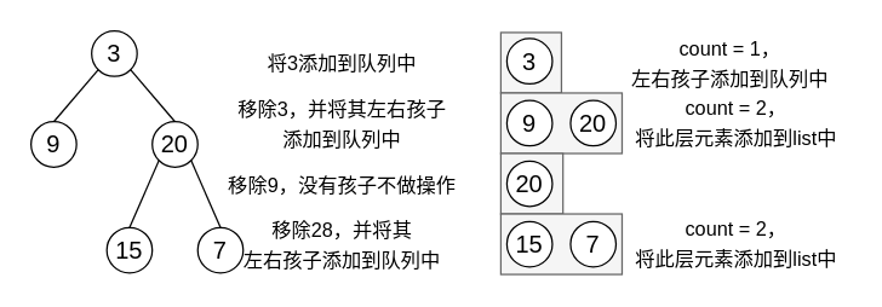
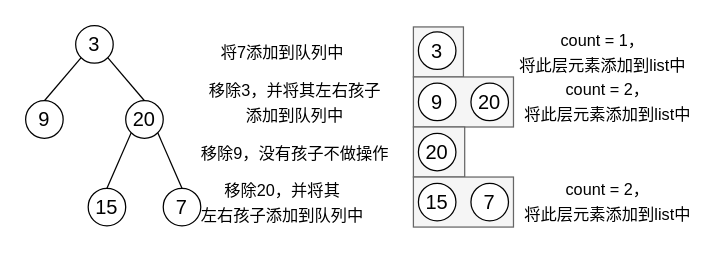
- <mxCell id="13" value="&lt;font style=&quot;font-size: 13px&quot;&gt;将3添加到队列中&lt;/font&gt;" style="text;html=1;align=center;verticalAlign=middle;resizable=0;points=[];autosize=1;fontSize=16;" vertex="1" parent="1"><mxGeometry x="170" y="30" width="110" height="20" as="geometry" /></mxCell>
+ <mxCell id="13" value="&lt;font style=&quot;font-size: 13px&quot;&gt;将7添加到队列中&lt;/font&gt;" style="text;html=1;align=center;verticalAlign=middle;resizable=0;points=[];autosize=1;fontSize=16;" vertex="1" parent="1"><mxGeometry x="170" y="30" width="110" height="20" as="geometry" /></mxCell>
- <mxCell id="18" value="&lt;span style=&quot;font-size: 13px&quot;&gt;count = 1，&lt;br&gt;左右孩子添加到队列中&lt;/span&gt;" style="text;html=1;align=center;verticalAlign=middle;resizable=0;points=[];autosize=1;fontSize=16;" vertex="1" parent="1"><mxGeometry x="406" y="21" width="150" height="40" as="geometry" /></mxCell>
+ <mxCell id="18" value="&lt;span style=&quot;font-size: 13px&quot;&gt;count = 1，&lt;br&gt;将此层元素添加到list中&lt;/span&gt;" style="text;html=1;align=center;verticalAlign=middle;resizable=0;points=[];autosize=1;fontSize=16;" vertex="1" parent="1"><mxGeometry x="406" y="21" width="150" height="40" as="geometry" /></mxCell>
- <mxCell id="14" value="&lt;font style=&quot;font-size: 13px&quot;&gt;移除3，并将其左右孩子&lt;br&gt;添加到队列中&lt;/font&gt;" style="text;html=1;align=center;verticalAlign=middle;resizable=0;points=[];autosize=1;fontSize=16;" vertex="1" parent="1"><mxGeometry x="150" y="61" width="150" height="40" as="geometry" /></mxCell>
+ <mxCell id="14" value="&lt;font style=&quot;font-size: 13px&quot;&gt;移除3，并将其左右孩子&lt;br&gt;添加到队列中&lt;/font&gt;" style="text;html=1;align=center;verticalAlign=middle;resizable=0;points=[];autosize=1;fontSize=16;" vertex="1" parent="1"><mxGeometry x="160" y="61" width="150" height="40" as="geometry" /></mxCell>
- <mxCell id="20" value="&lt;font style=&quot;font-size: 13px&quot;&gt;移除9，没有孩子不做操作&lt;/font&gt;" style="text;html=1;align=center;verticalAlign=middle;resizable=0;points=[];autosize=1;fontSize=16;" vertex="1" parent="1"><mxGeometry x="140" y="111" width="170" height="20" as="geometry" /></mxCell>
+ <mxCell id="20" value="&lt;font style=&quot;font-size: 13px&quot;&gt;移除9，没有孩子不做操作&lt;/font&gt;" style="text;html=1;align=center;verticalAlign=middle;resizable=0;points=[];autosize=1;fontSize=16;" vertex="1" parent="1"><mxGeometry x="150" y="111" width="170" height="20" as="geometry" /></mxCell>
- <mxCell id="23" value="&lt;font style=&quot;font-size: 13px&quot;&gt;移除28，并将其&lt;br&gt;左右孩子添加到队列中&lt;/font&gt;" style="text;html=1;align=center;verticalAlign=middle;resizable=0;points=[];autosize=1;fontSize=16;" vertex="1" parent="1"><mxGeometry x="150" y="141" width="150" height="40" as="geometry" /></mxCell>
+ <mxCell id="23" value="&lt;font style=&quot;font-size: 13px&quot;&gt;移除20，并将其&lt;br&gt;左右孩子添加到队列中&lt;/font&gt;" style="text;html=1;align=center;verticalAlign=middle;resizable=0;points=[];autosize=1;fontSize=16;" vertex="1" parent="1"><mxGeometry x="150" y="141" width="150" height="40" as="geometry" /></mxCell>
